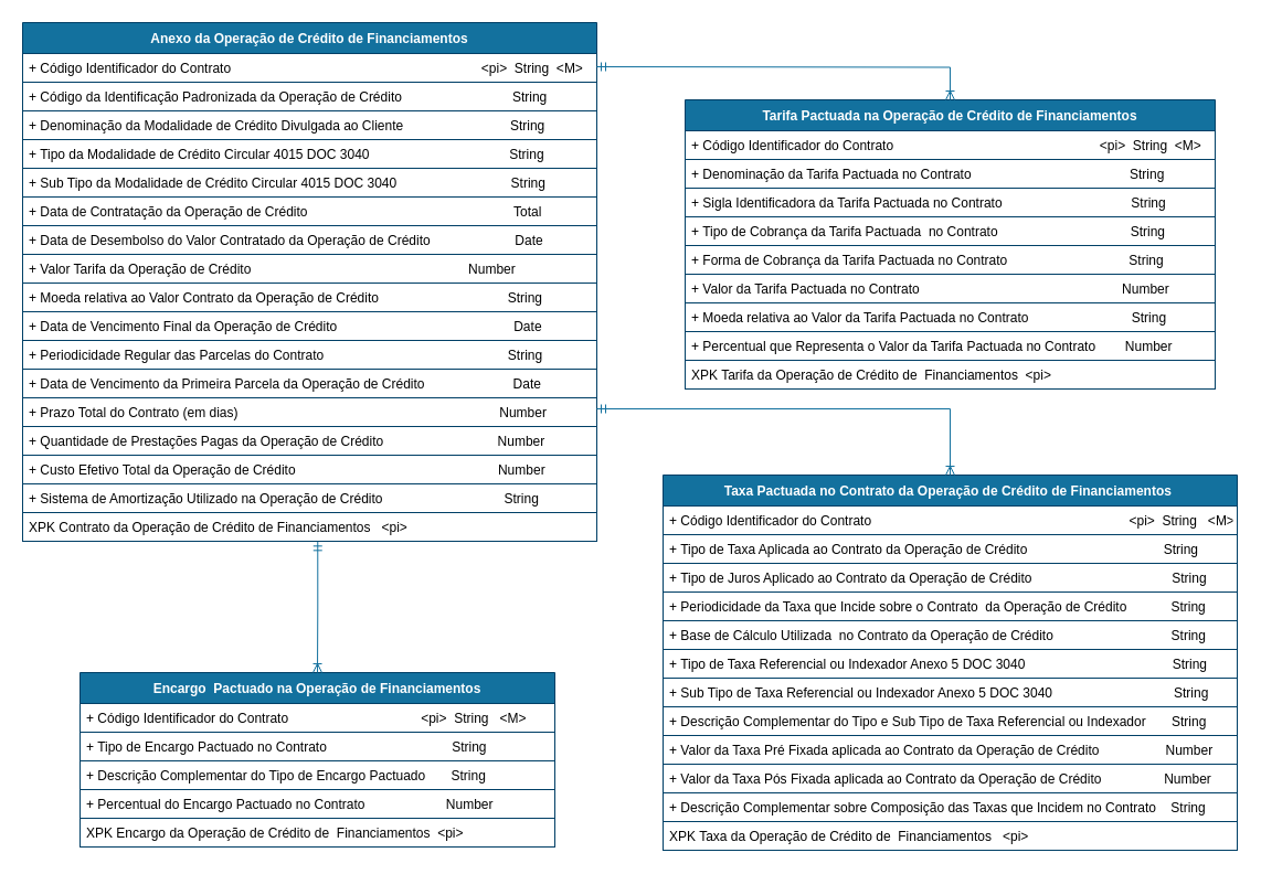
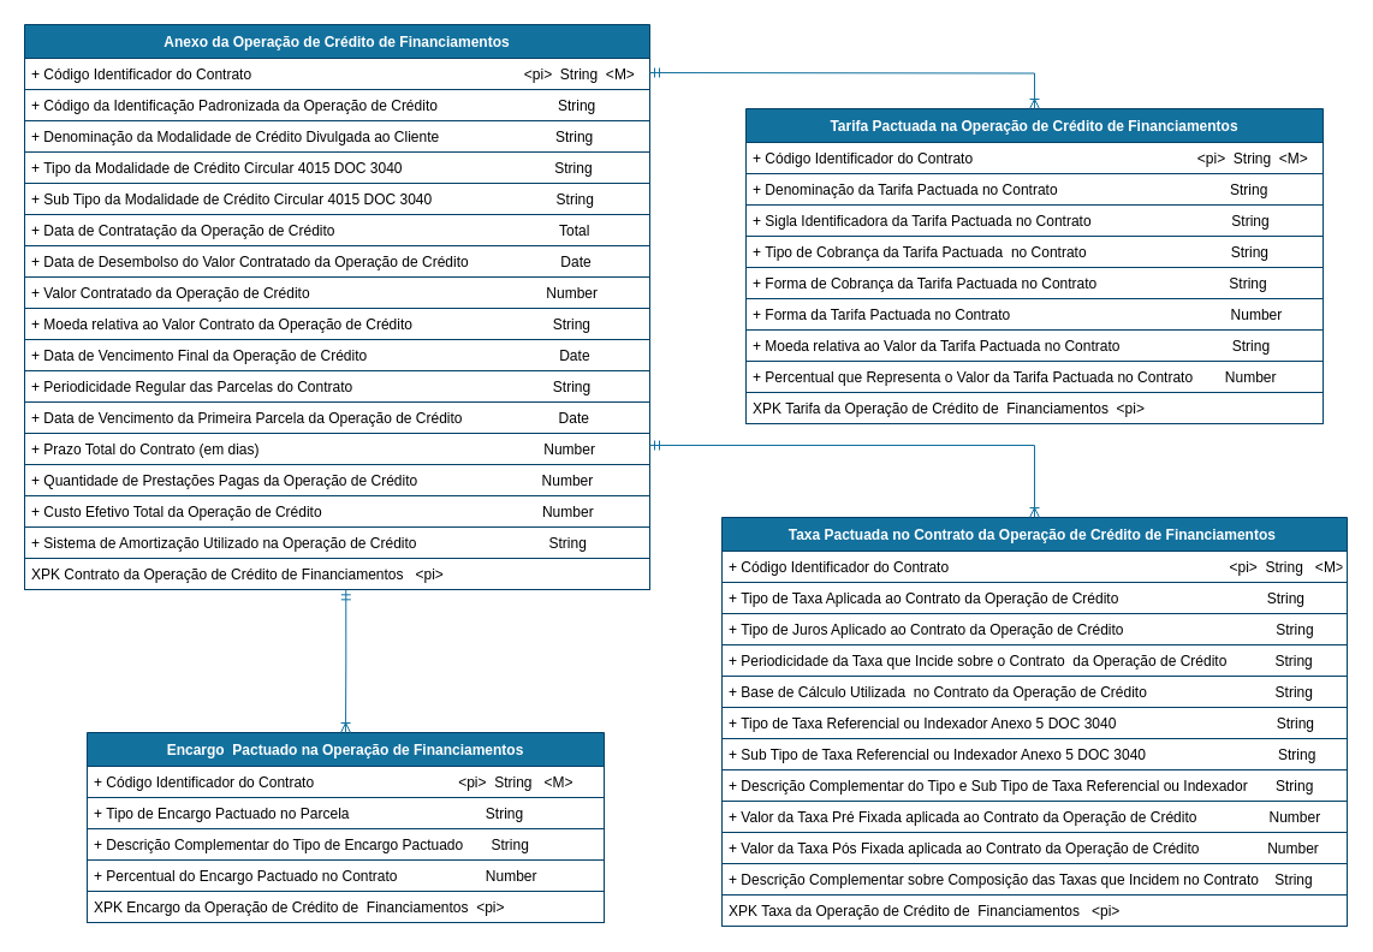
- <mxCell id="10" value="+ Valor Tarifa da Operação de Crédito                                                           Number" style="text;fillColor=none;align=left;verticalAlign=top;spacingLeft=4;spacingRight=4;overflow=hidden;rotatable=0;points=[[0,0.5],[1,0.5]];portConstraint=eastwest;strokeColor=#003F66;" parent="2" vertex="1"><mxGeometry y="210" width="520" height="26" as="geometry" /></mxCell>
+ <mxCell id="10" value="+ Valor Contratado da Operação de Crédito                                                           Number" style="text;fillColor=none;align=left;verticalAlign=top;spacingLeft=4;spacingRight=4;overflow=hidden;rotatable=0;points=[[0,0.5],[1,0.5]];portConstraint=eastwest;strokeColor=#003F66;" parent="2" vertex="1"><mxGeometry y="210" width="520" height="26" as="geometry" /></mxCell>
- <mxCell id="45" value="+ Valor da Tarifa Pactuada no Contrato                                                       Number" style="text;fillColor=none;align=left;verticalAlign=top;spacingLeft=4;spacingRight=4;overflow=hidden;rotatable=0;points=[[0,0.5],[1,0.5]];portConstraint=eastwest;strokeColor=#003F66;" parent="39" vertex="1"><mxGeometry y="158" width="480" height="26" as="geometry" /></mxCell>
+ <mxCell id="45" value="+ Forma da Tarifa Pactuada no Contrato                                                       Number" style="text;fillColor=none;align=left;verticalAlign=top;spacingLeft=4;spacingRight=4;overflow=hidden;rotatable=0;points=[[0,0.5],[1,0.5]];portConstraint=eastwest;strokeColor=#003F66;" parent="39" vertex="1"><mxGeometry y="158" width="480" height="26" as="geometry" /></mxCell>
- <mxCell id="35" value="+ Tipo de Encargo Pactuado no Contrato                                  String" style="text;fillColor=none;align=left;verticalAlign=top;spacingLeft=4;spacingRight=4;overflow=hidden;rotatable=0;points=[[0,0.5],[1,0.5]];portConstraint=eastwest;strokeColor=#003F66;" parent="33" vertex="1"><mxGeometry y="54" width="430" height="26" as="geometry" /></mxCell>
+ <mxCell id="35" value="+ Tipo de Encargo Pactuado no Parcela                                  String" style="text;fillColor=none;align=left;verticalAlign=top;spacingLeft=4;spacingRight=4;overflow=hidden;rotatable=0;points=[[0,0.5],[1,0.5]];portConstraint=eastwest;strokeColor=#003F66;" parent="33" vertex="1"><mxGeometry y="54" width="430" height="26" as="geometry" /></mxCell>
